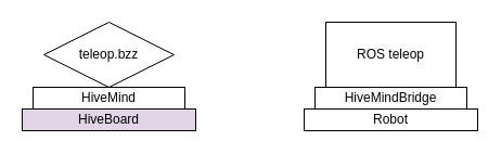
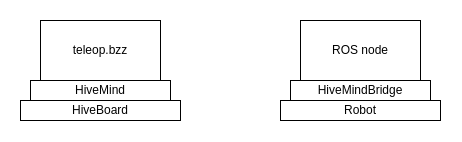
- <mxCell id="2" value="teleop.bzz" style="rhombus;whiteSpace=wrap;html=1;" vertex="1" parent="1"><mxGeometry x="40" y="20" width="120" height="60" as="geometry" /></mxCell>
+ <mxCell id="2" value="teleop.bzz" style="rounded=0;whiteSpace=wrap;html=1;" vertex="1" parent="1"><mxGeometry x="40" y="20" width="120" height="60" as="geometry" /></mxCell>
- <mxCell id="5" value="ROS teleop" style="rounded=0;whiteSpace=wrap;html=1;" vertex="1" parent="1"><mxGeometry x="300" y="20" width="120" height="60" as="geometry" /></mxCell>
+ <mxCell id="5" value="ROS node" style="rounded=0;whiteSpace=wrap;html=1;" vertex="1" parent="1"><mxGeometry x="300" y="20" width="120" height="60" as="geometry" /></mxCell>
- <mxCell id="4" value="HiveBoard" style="rounded=0;whiteSpace=wrap;html=1;fillColor=#e1d5e7;" vertex="1" parent="1"><mxGeometry x="20" y="100" width="160" height="20" as="geometry" /></mxCell>
+ <mxCell id="4" value="HiveBoard" style="rounded=0;whiteSpace=wrap;html=1;" vertex="1" parent="1"><mxGeometry x="20" y="100" width="160" height="20" as="geometry" /></mxCell>
